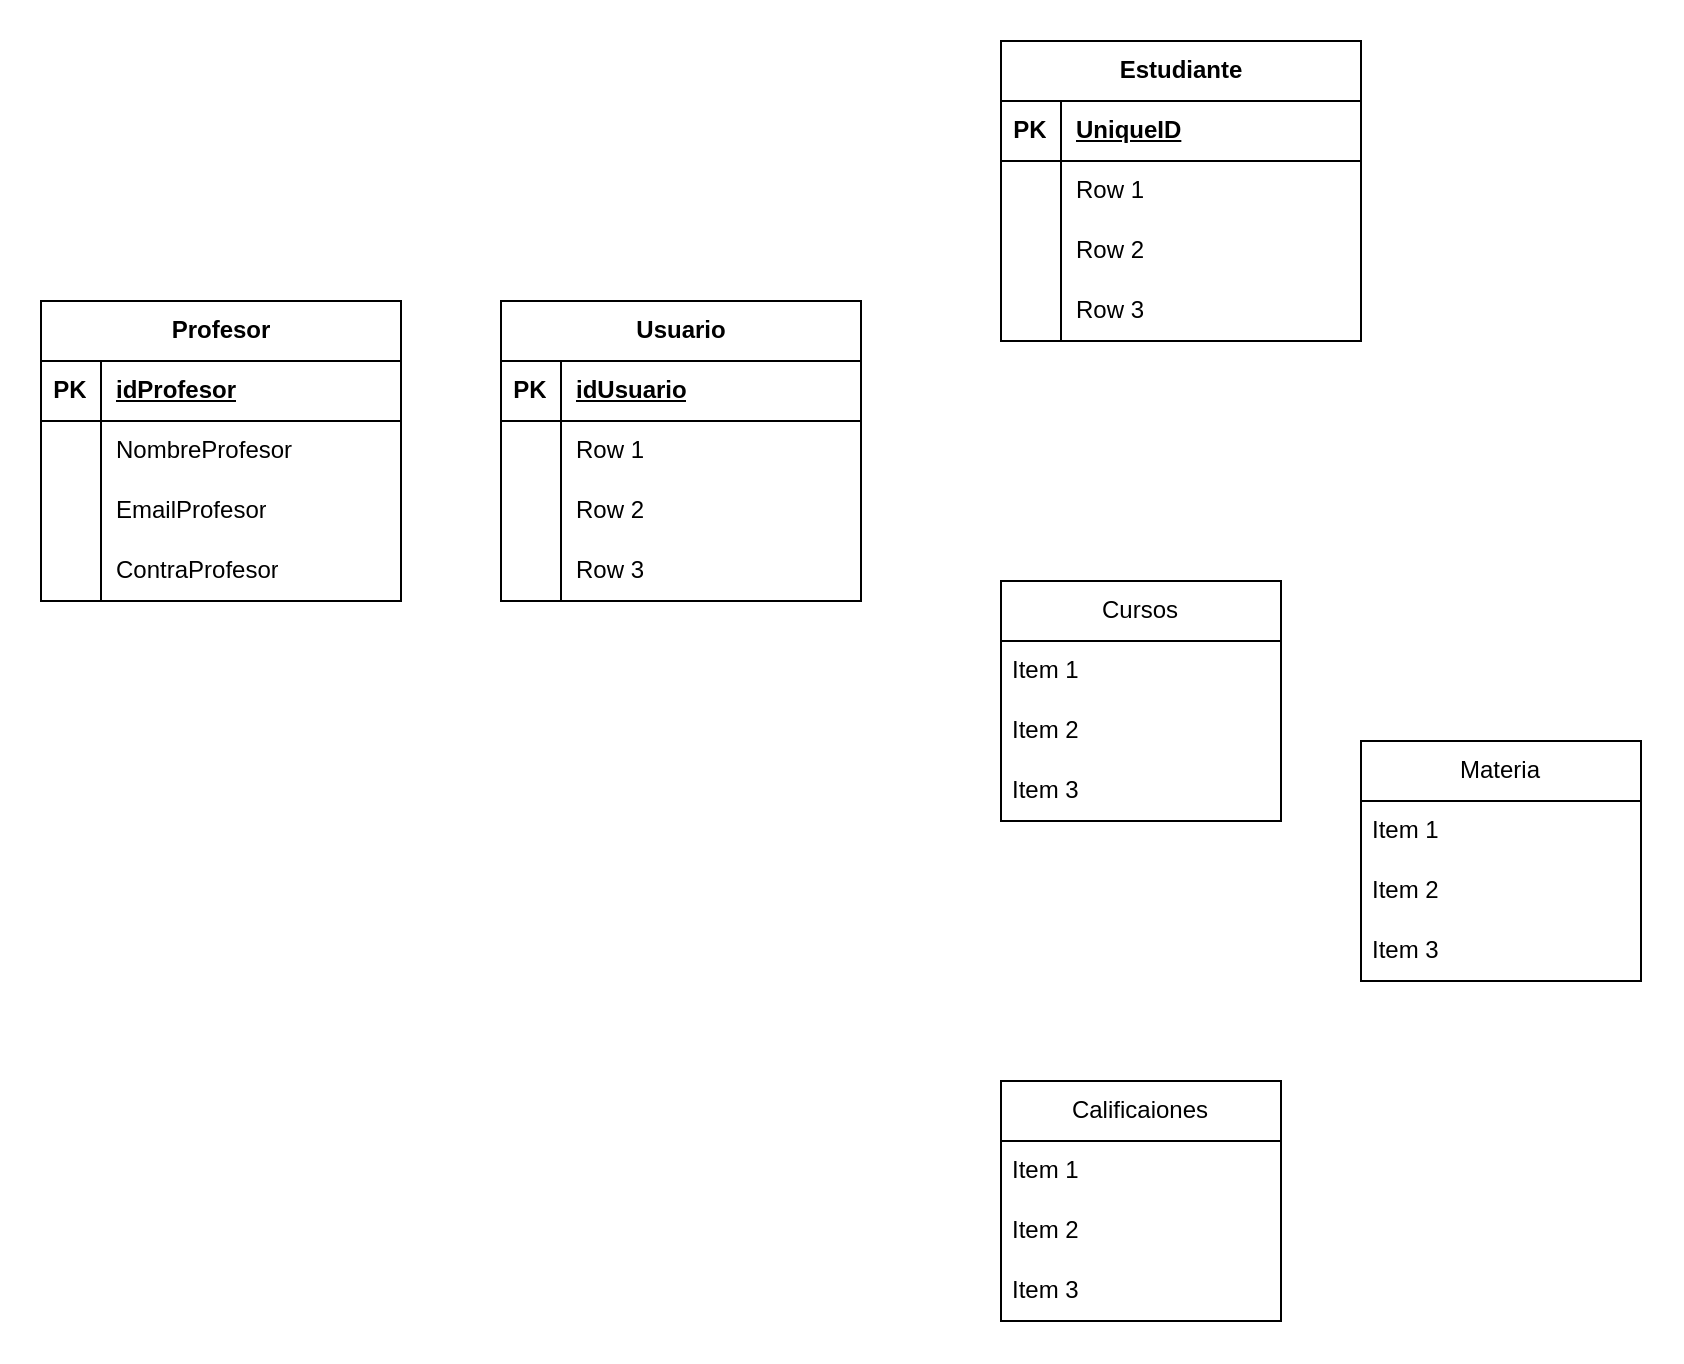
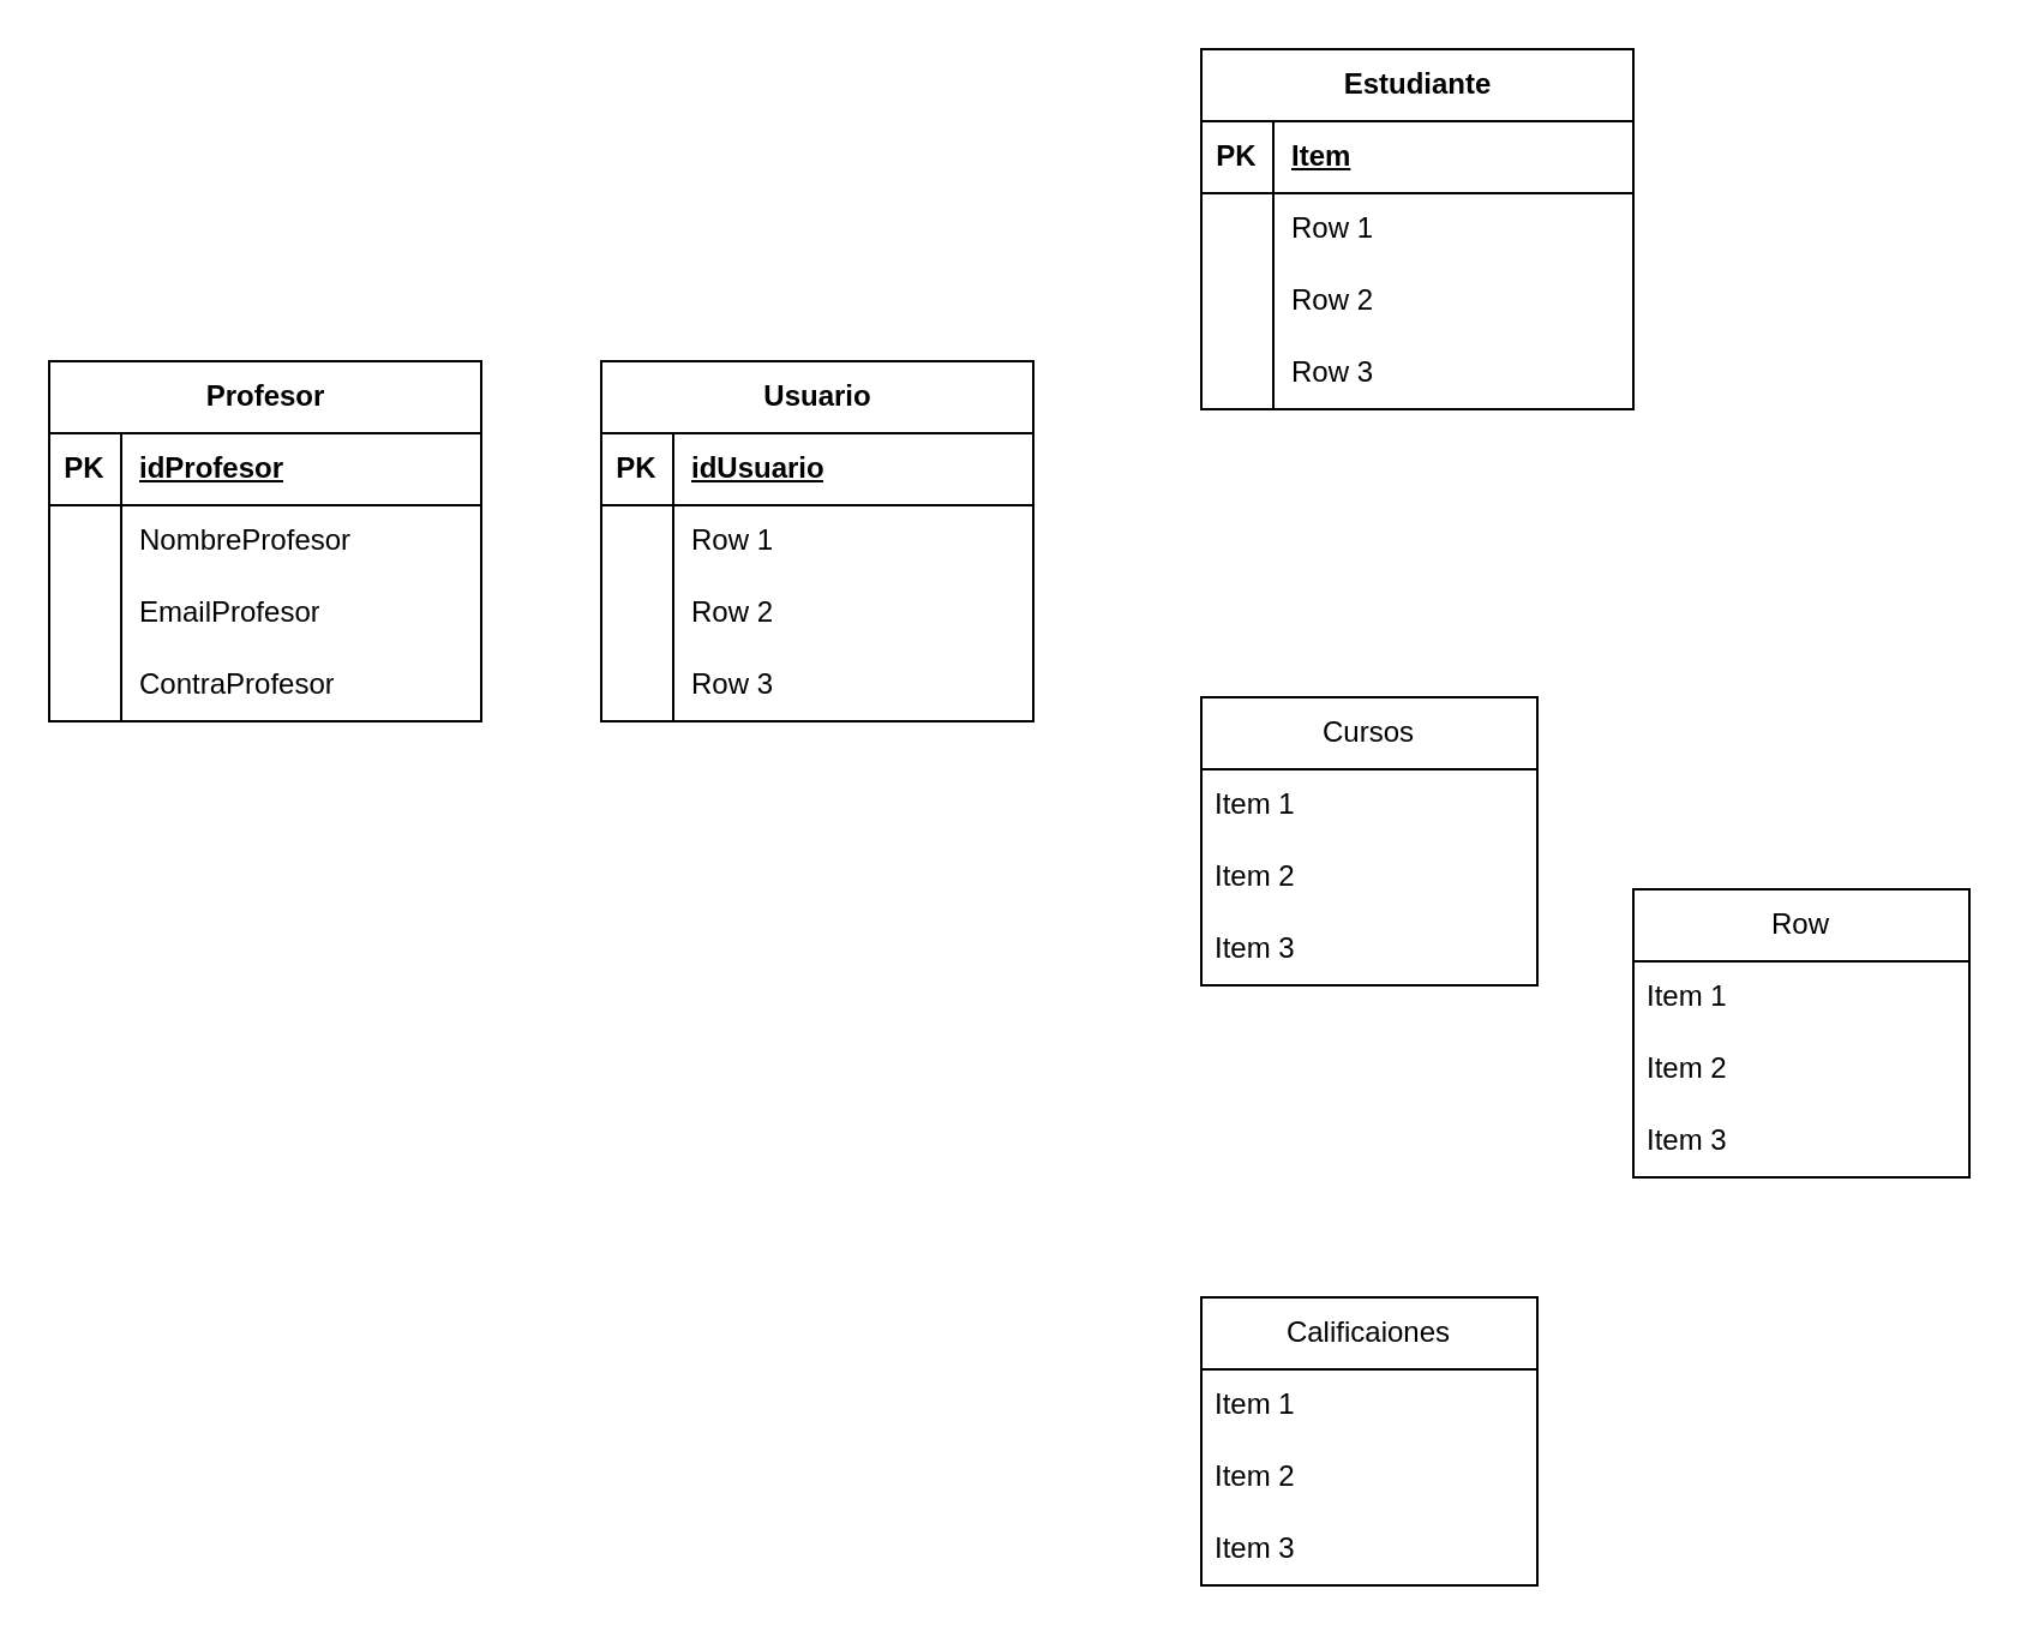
- <mxCell id="43" value="UniqueID" style="shape=partialRectangle;connectable=0;fillColor=none;top=0;left=0;bottom=0;right=0;align=left;spacingLeft=6;fontStyle=5;overflow=hidden;whiteSpace=wrap;html=1;" vertex="1" parent="41"><mxGeometry x="30" width="150" height="30" as="geometry"><mxRectangle width="150" height="30" as="alternateBounds" /></mxGeometry></mxCell>
+ <mxCell id="43" value="Item" style="shape=partialRectangle;connectable=0;fillColor=none;top=0;left=0;bottom=0;right=0;align=left;spacingLeft=6;fontStyle=5;overflow=hidden;whiteSpace=wrap;html=1;" vertex="1" parent="41"><mxGeometry x="30" width="150" height="30" as="geometry"><mxRectangle width="150" height="30" as="alternateBounds" /></mxGeometry></mxCell>
- <mxCell id="10" value="Materia" style="swimlane;fontStyle=0;childLayout=stackLayout;horizontal=1;startSize=30;horizontalStack=0;resizeParent=1;resizeParentMax=0;resizeLast=0;collapsible=1;marginBottom=0;whiteSpace=wrap;html=1;" vertex="1" parent="1"><mxGeometry x="680" y="370" width="140" height="120" as="geometry" /></mxCell>
+ <mxCell id="10" value="Row" style="swimlane;fontStyle=0;childLayout=stackLayout;horizontal=1;startSize=30;horizontalStack=0;resizeParent=1;resizeParentMax=0;resizeLast=0;collapsible=1;marginBottom=0;whiteSpace=wrap;html=1;" vertex="1" parent="1"><mxGeometry x="680" y="370" width="140" height="120" as="geometry" /></mxCell>
